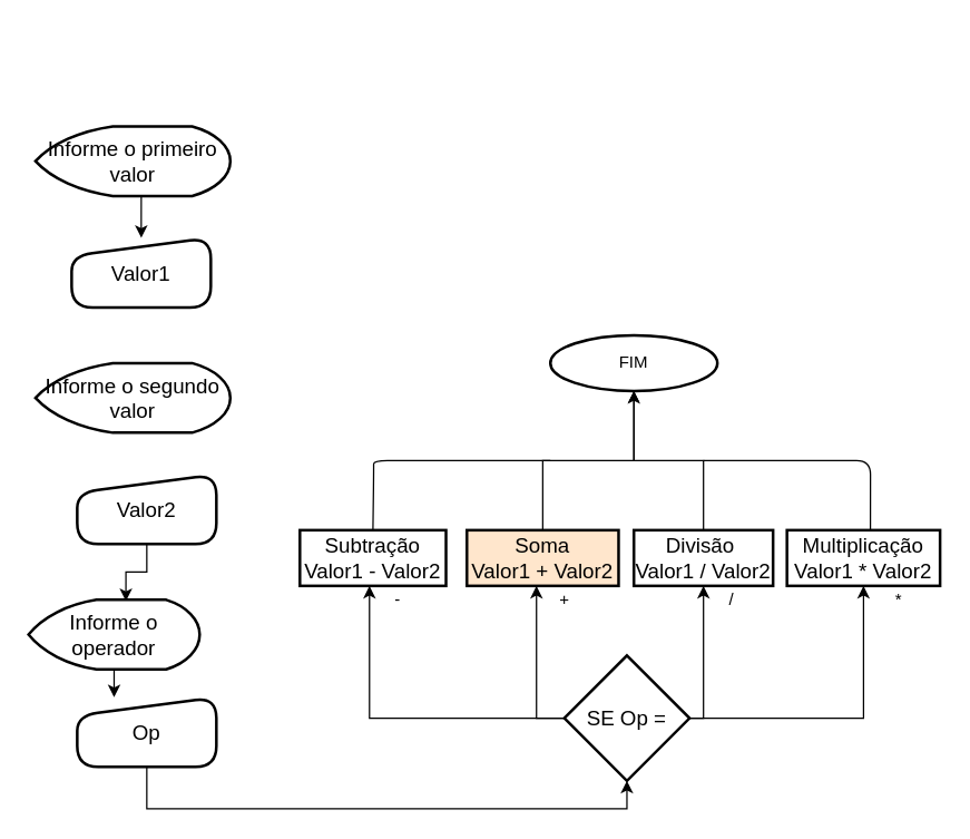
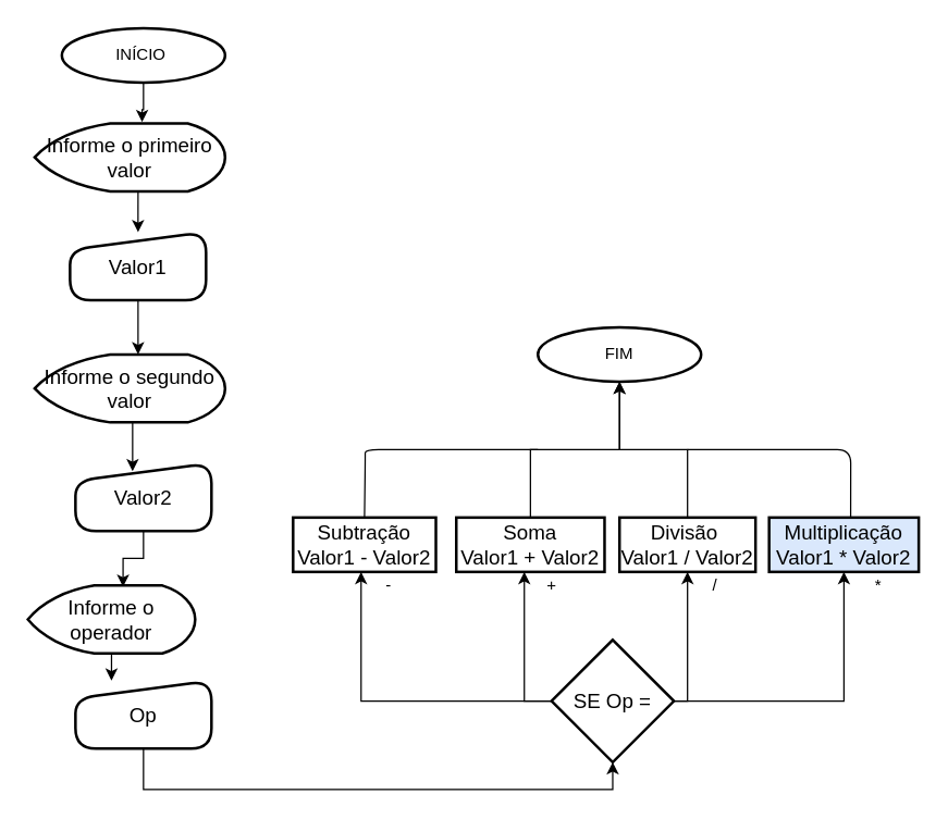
+ <mxCell id="3" value="INÍCIO&amp;nbsp;" style="ellipse;whiteSpace=wrap;html=1;strokeWidth=2;" parent="1" vertex="1"><mxGeometry x="45" width="120" height="40" as="geometry" y="20" /></mxCell>
+ <mxCell id="2" value="" style="edgeStyle=orthogonalEdgeStyle;rounded=0;orthogonalLoop=1;jettySize=auto;html=1;entryX=0.564;entryY=-0.02;entryDx=0;entryDy=0;entryPerimeter=0;" edge="1" parent="1" source="3" target="5"><mxGeometry relative="1" as="geometry"><mxPoint x="104" y="80" as="targetPoint" /></mxGeometry></mxCell>
+ <mxCell id="6" value="" style="edgeStyle=orthogonalEdgeStyle;rounded=0;orthogonalLoop=1;jettySize=auto;html=1;entryX=0.543;entryY=0;entryDx=0;entryDy=0;entryPerimeter=0;" edge="1" parent="1" source="7" target="9"><mxGeometry relative="1" as="geometry"><mxPoint x="101" y="250" as="targetPoint" /></mxGeometry></mxCell>
+ <mxCell id="8" value="" style="edgeStyle=orthogonalEdgeStyle;rounded=0;orthogonalLoop=1;jettySize=auto;html=1;entryX=0.42;entryY=0.12;entryDx=0;entryDy=0;entryPerimeter=0;" edge="1" parent="1" source="9" target="11"><mxGeometry relative="1" as="geometry"><Array as="points"><mxPoint x="97" y="320" /><mxPoint x="97" y="320" /></Array></mxGeometry></mxCell>
- <mxCell id="21" value="" style="edgeStyle=orthogonalEdgeStyle;rounded=0;orthogonalLoop=1;jettySize=auto;html=1;endArrow=open;" edge="1" parent="1" source="22" target="31"><mxGeometry relative="1" as="geometry" /></mxCell>
+ <mxCell id="21" value="" style="edgeStyle=orthogonalEdgeStyle;rounded=0;orthogonalLoop=1;jettySize=auto;html=1;" edge="1" parent="1" source="22" target="31"><mxGeometry relative="1" as="geometry" /></mxCell>
- <mxCell id="22" value="&lt;font style=&quot;font-size: 15px&quot;&gt;Soma&lt;br&gt;Valor1 + Valor2&lt;/font&gt;" style="whiteSpace=wrap;html=1;strokeWidth=2;fillColor=#ffe6cc;" parent="1" vertex="1"><mxGeometry x="335" y="380" width="109" height="40" as="geometry" /></mxCell>
+ <mxCell id="22" value="&lt;font style=&quot;font-size: 15px&quot;&gt;Soma&lt;br&gt;Valor1 + Valor2&lt;/font&gt;" style="whiteSpace=wrap;html=1;strokeWidth=2;" parent="1" vertex="1"><mxGeometry x="335" y="380" width="109" height="40" as="geometry" /></mxCell>
- <mxCell id="24" value="&lt;font style=&quot;font-size: 15px&quot;&gt;Multiplicação&lt;br&gt;Valor1 * Valor2&lt;/font&gt;" style="whiteSpace=wrap;html=1;strokeWidth=2;" vertex="1" parent="1"><mxGeometry x="565" y="380" width="110" height="40" as="geometry" /></mxCell>
+ <mxCell id="24" value="&lt;font style=&quot;font-size: 15px&quot;&gt;Multiplicação&lt;br&gt;Valor1 * Valor2&lt;/font&gt;" style="whiteSpace=wrap;html=1;strokeWidth=2;fillColor=#dae8fc;" vertex="1" parent="1"><mxGeometry x="565" y="380" width="110" height="40" as="geometry" /></mxCell>
